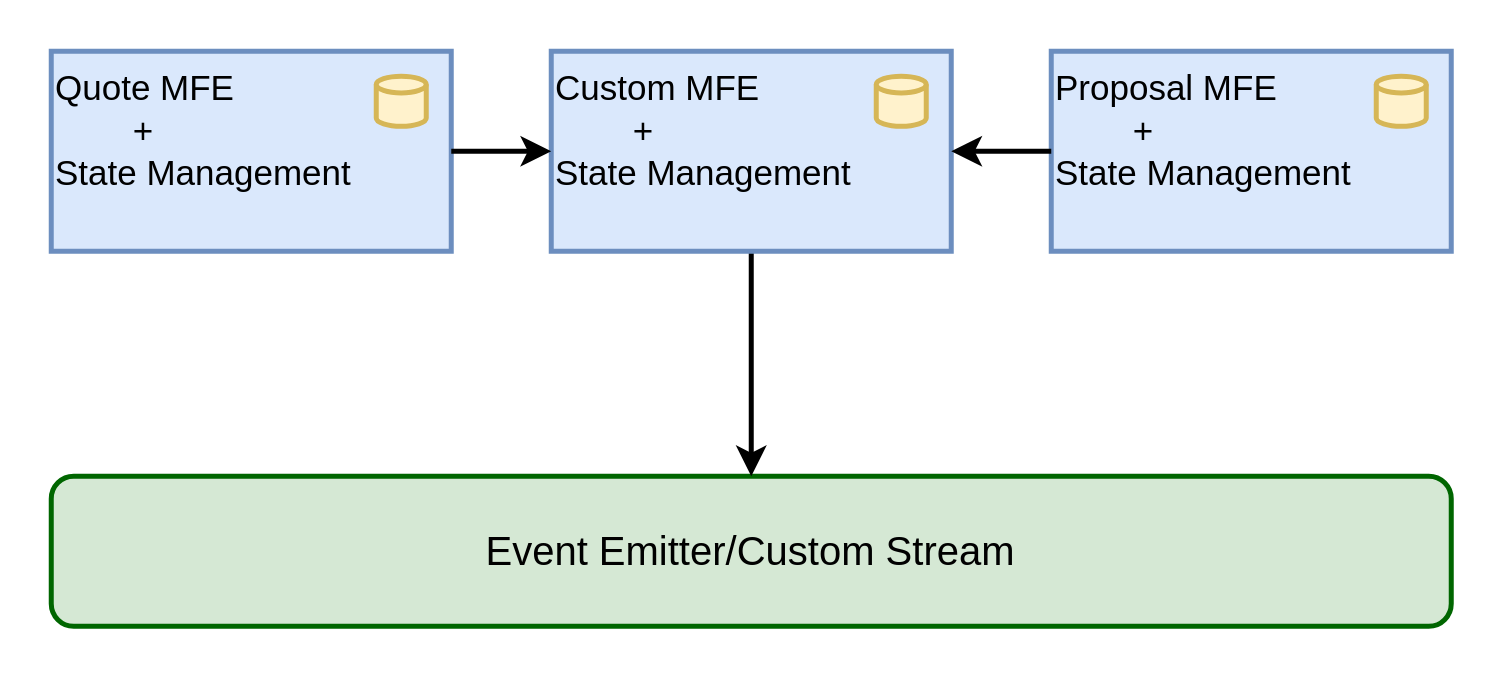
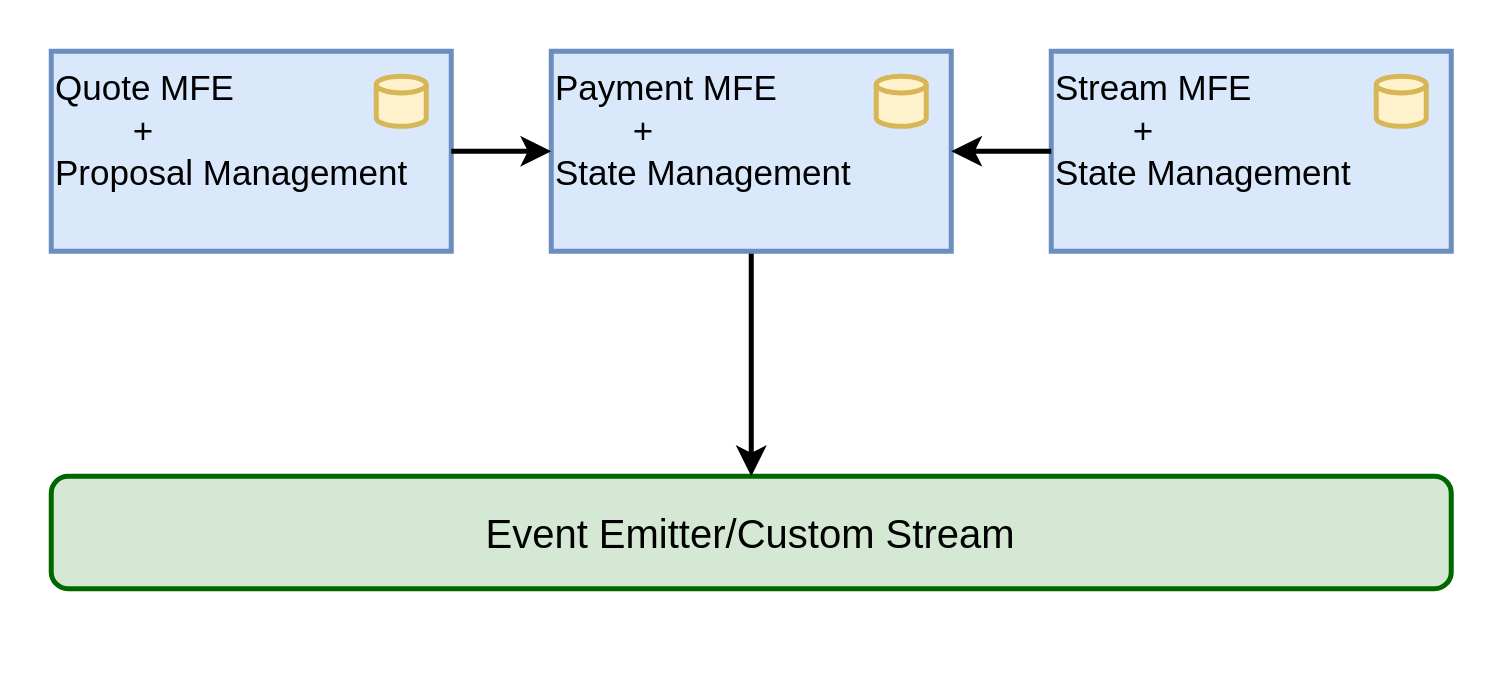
- <mxCell id="3" value="&lt;p&gt;&lt;/p&gt;&lt;div style=&quot;&quot;&gt;&lt;span style=&quot;font-size: 14px; background-color: initial;&quot;&gt;Quote MFE&lt;/span&gt;&lt;/div&gt;&lt;font style=&quot;font-size: 14px;&quot;&gt;&lt;div style=&quot;&quot;&gt;&lt;span style=&quot;background-color: initial; white-space: pre;&quot;&gt;&#09;&lt;/span&gt;&lt;span style=&quot;background-color: initial;&quot;&gt;+&lt;/span&gt;&lt;/div&gt;&lt;div style=&quot;&quot;&gt;&lt;span style=&quot;background-color: initial;&quot;&gt;State Management&lt;/span&gt;&lt;/div&gt;&lt;/font&gt;&lt;p&gt;&lt;/p&gt;&lt;font style=&quot;&quot;&gt;&lt;div style=&quot;font-size: 14px;&quot;&gt;&lt;br&gt;&lt;/div&gt;&lt;/font&gt;" style="rounded=0;whiteSpace=wrap;html=1;strokeWidth=2;align=left;fillColor=#dae8fc;strokeColor=#6c8ebf;" parent="1" vertex="1"><mxGeometry x="20" y="20" width="160" height="80" as="geometry" /></mxCell>
+ <mxCell id="3" value="&lt;p&gt;&lt;/p&gt;&lt;div style=&quot;&quot;&gt;&lt;span style=&quot;font-size: 14px; background-color: initial;&quot;&gt;Quote MFE&lt;/span&gt;&lt;/div&gt;&lt;font style=&quot;font-size: 14px;&quot;&gt;&lt;div style=&quot;&quot;&gt;&lt;span style=&quot;background-color: initial; white-space: pre;&quot;&gt;&#09;&lt;/span&gt;&lt;span style=&quot;background-color: initial;&quot;&gt;+&lt;/span&gt;&lt;/div&gt;&lt;div style=&quot;&quot;&gt;&lt;span style=&quot;background-color: initial;&quot;&gt;Proposal Management&lt;/span&gt;&lt;/div&gt;&lt;/font&gt;&lt;p&gt;&lt;/p&gt;&lt;font style=&quot;&quot;&gt;&lt;div style=&quot;font-size: 14px;&quot;&gt;&lt;br&gt;&lt;/div&gt;&lt;/font&gt;" style="rounded=0;whiteSpace=wrap;html=1;strokeWidth=2;align=left;fillColor=#dae8fc;strokeColor=#6c8ebf;" parent="1" vertex="1"><mxGeometry x="20" y="20" width="160" height="80" as="geometry" /></mxCell>
- <mxCell id="6" value="&lt;p&gt;&lt;/p&gt;&lt;div style=&quot;&quot;&gt;&lt;span style=&quot;font-size: 14px; background-color: initial;&quot;&gt;Custom MFE&lt;/span&gt;&lt;/div&gt;&lt;font style=&quot;font-size: 14px;&quot;&gt;&lt;div style=&quot;&quot;&gt;&lt;span style=&quot;background-color: initial; white-space: pre;&quot;&gt;&#09;&lt;/span&gt;&lt;span style=&quot;background-color: initial;&quot;&gt;+&lt;/span&gt;&lt;/div&gt;&lt;div style=&quot;&quot;&gt;&lt;span style=&quot;background-color: initial;&quot;&gt;State Management&lt;/span&gt;&lt;/div&gt;&lt;/font&gt;&lt;p&gt;&lt;/p&gt;&lt;font style=&quot;&quot;&gt;&lt;div style=&quot;font-size: 14px;&quot;&gt;&lt;br&gt;&lt;/div&gt;&lt;/font&gt;" style="rounded=0;whiteSpace=wrap;html=1;strokeWidth=2;align=left;fillColor=#dae8fc;strokeColor=#6c8ebf;" parent="1" vertex="1"><mxGeometry x="220" y="20" width="160" height="80" as="geometry" /></mxCell>
+ <mxCell id="6" value="&lt;p&gt;&lt;/p&gt;&lt;div style=&quot;&quot;&gt;&lt;span style=&quot;font-size: 14px; background-color: initial;&quot;&gt;Payment MFE&lt;/span&gt;&lt;/div&gt;&lt;font style=&quot;font-size: 14px;&quot;&gt;&lt;div style=&quot;&quot;&gt;&lt;span style=&quot;background-color: initial; white-space: pre;&quot;&gt;&#09;&lt;/span&gt;&lt;span style=&quot;background-color: initial;&quot;&gt;+&lt;/span&gt;&lt;/div&gt;&lt;div style=&quot;&quot;&gt;&lt;span style=&quot;background-color: initial;&quot;&gt;State Management&lt;/span&gt;&lt;/div&gt;&lt;/font&gt;&lt;p&gt;&lt;/p&gt;&lt;font style=&quot;&quot;&gt;&lt;div style=&quot;font-size: 14px;&quot;&gt;&lt;br&gt;&lt;/div&gt;&lt;/font&gt;" style="rounded=0;whiteSpace=wrap;html=1;strokeWidth=2;align=left;fillColor=#dae8fc;strokeColor=#6c8ebf;" parent="1" vertex="1"><mxGeometry x="220" y="20" width="160" height="80" as="geometry" /></mxCell>
- <mxCell id="7" value="&lt;p&gt;&lt;/p&gt;&lt;div style=&quot;&quot;&gt;&lt;span style=&quot;font-size: 14px; background-color: initial;&quot;&gt;Proposal MFE&lt;/span&gt;&lt;/div&gt;&lt;font style=&quot;font-size: 14px;&quot;&gt;&lt;div style=&quot;&quot;&gt;&lt;span style=&quot;background-color: initial; white-space: pre;&quot;&gt;&#09;&lt;/span&gt;&lt;span style=&quot;background-color: initial;&quot;&gt;+&lt;/span&gt;&lt;/div&gt;&lt;div style=&quot;&quot;&gt;&lt;span style=&quot;background-color: initial;&quot;&gt;State Management&lt;/span&gt;&lt;/div&gt;&lt;/font&gt;&lt;p&gt;&lt;/p&gt;&lt;font style=&quot;&quot;&gt;&lt;div style=&quot;font-size: 14px;&quot;&gt;&lt;br&gt;&lt;/div&gt;&lt;/font&gt;" style="rounded=0;whiteSpace=wrap;html=1;strokeWidth=2;align=left;fillColor=#dae8fc;strokeColor=#6c8ebf;" parent="1" vertex="1"><mxGeometry x="420" y="20" width="160" height="80" as="geometry" /></mxCell>
+ <mxCell id="7" value="&lt;p&gt;&lt;/p&gt;&lt;div style=&quot;&quot;&gt;&lt;span style=&quot;font-size: 14px; background-color: initial;&quot;&gt;Stream MFE&lt;/span&gt;&lt;/div&gt;&lt;font style=&quot;font-size: 14px;&quot;&gt;&lt;div style=&quot;&quot;&gt;&lt;span style=&quot;background-color: initial; white-space: pre;&quot;&gt;&#09;&lt;/span&gt;&lt;span style=&quot;background-color: initial;&quot;&gt;+&lt;/span&gt;&lt;/div&gt;&lt;div style=&quot;&quot;&gt;&lt;span style=&quot;background-color: initial;&quot;&gt;State Management&lt;/span&gt;&lt;/div&gt;&lt;/font&gt;&lt;p&gt;&lt;/p&gt;&lt;font style=&quot;&quot;&gt;&lt;div style=&quot;font-size: 14px;&quot;&gt;&lt;br&gt;&lt;/div&gt;&lt;/font&gt;" style="rounded=0;whiteSpace=wrap;html=1;strokeWidth=2;align=left;fillColor=#dae8fc;strokeColor=#6c8ebf;" parent="1" vertex="1"><mxGeometry x="420" y="20" width="160" height="80" as="geometry" /></mxCell>
- <mxCell id="2" value="&lt;font style=&quot;font-size: 16px;&quot;&gt;Event Emitter/Custom Stream&lt;/font&gt;" style="rounded=1;whiteSpace=wrap;html=1;fillColor=#d5e8d4;strokeColor=#006600;strokeWidth=2;" parent="1" vertex="1"><mxGeometry x="20" y="190" width="560" height="60" as="geometry" /></mxCell>
+ <mxCell id="2" value="&lt;font style=&quot;font-size: 16px;&quot;&gt;Event Emitter/Custom Stream&lt;/font&gt;" style="rounded=1;whiteSpace=wrap;html=1;fillColor=#d5e8d4;strokeColor=#006600;strokeWidth=2;" parent="1" vertex="1"><mxGeometry x="20" y="190" width="560" height="45" as="geometry" /></mxCell>
